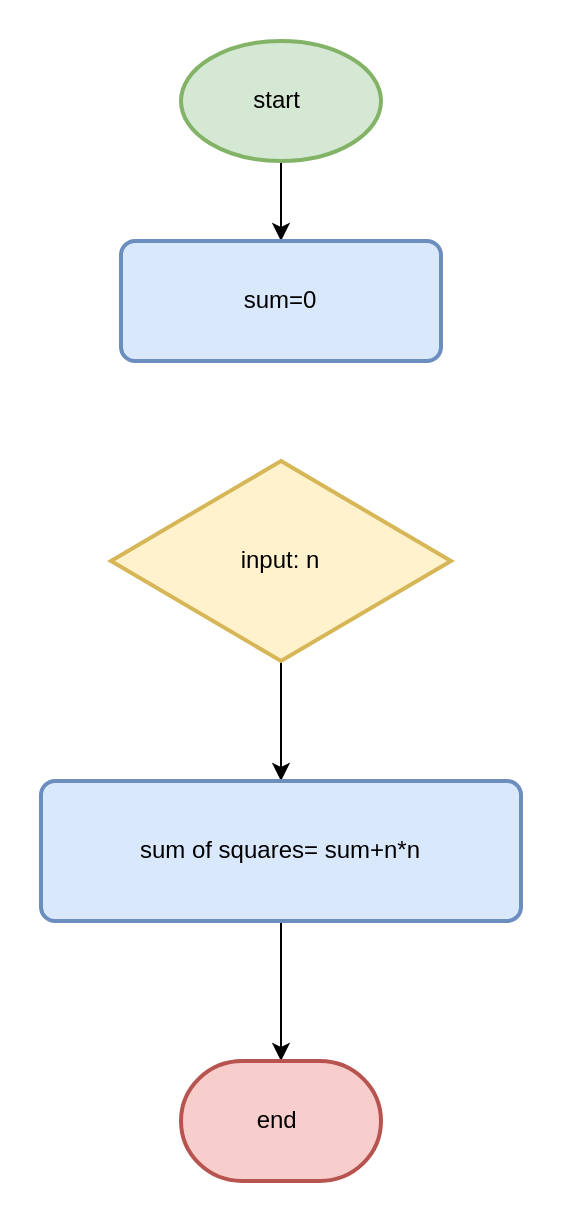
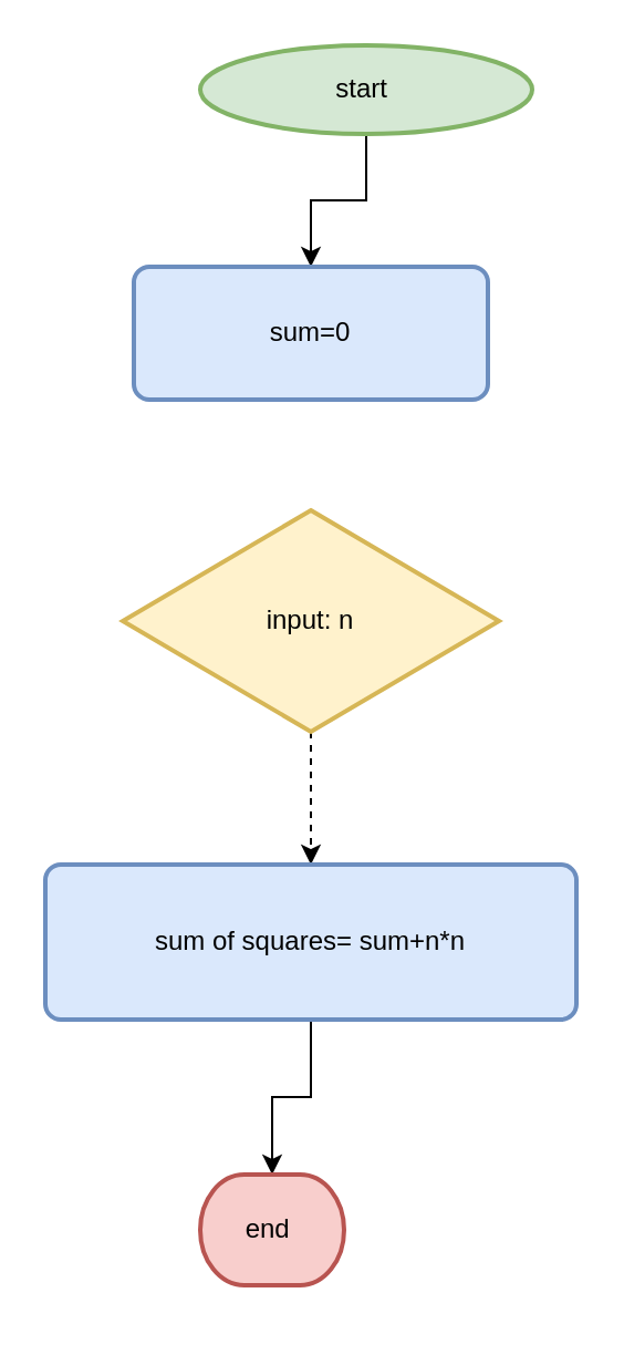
- <mxCell id="3" value="start&lt;span style=&quot;white-space: pre;&quot;&gt; &lt;/span&gt;" style="strokeWidth=2;html=1;shape=mxgraph.flowchart.start_1;whiteSpace=wrap;fillColor=#d5e8d4;strokeColor=#82b366;" vertex="1" parent="1"><mxGeometry x="90" y="20" width="100" height="60" as="geometry" /></mxCell>
+ <mxCell id="3" value="start&lt;span style=&quot;white-space: pre;&quot;&gt; &lt;/span&gt;" style="strokeWidth=2;html=1;shape=mxgraph.flowchart.start_1;whiteSpace=wrap;fillColor=#d5e8d4;strokeColor=#82b366;" vertex="1" parent="1"><mxGeometry x="90" y="20" width="150" height="40" as="geometry" /></mxCell>
- <mxCell id="5" style="edgeStyle=orthogonalEdgeStyle;rounded=0;orthogonalLoop=1;jettySize=auto;html=1;exitX=0.5;exitY=1;exitDx=0;exitDy=0;exitPerimeter=0;" edge="1" parent="1" source="6" target="8"><mxGeometry relative="1" as="geometry" /></mxCell>
+ <mxCell id="5" style="edgeStyle=orthogonalEdgeStyle;rounded=0;orthogonalLoop=1;jettySize=auto;html=1;exitX=0.5;exitY=1;exitDx=0;exitDy=0;exitPerimeter=0;dashed=1;" edge="1" parent="1" source="6" target="8"><mxGeometry relative="1" as="geometry" /></mxCell>
- <mxCell id="9" value="end&amp;nbsp;" style="strokeWidth=2;html=1;shape=mxgraph.flowchart.terminator;whiteSpace=wrap;fillColor=#f8cecc;strokeColor=#b85450;" vertex="1" parent="1"><mxGeometry x="90" y="530" width="100" height="60" as="geometry" /></mxCell>
+ <mxCell id="9" value="end&amp;nbsp;" style="strokeWidth=2;html=1;shape=mxgraph.flowchart.terminator;whiteSpace=wrap;fillColor=#f8cecc;strokeColor=#b85450;" vertex="1" parent="1"><mxGeometry x="90" y="530" width="65" height="50" as="geometry" /></mxCell>
